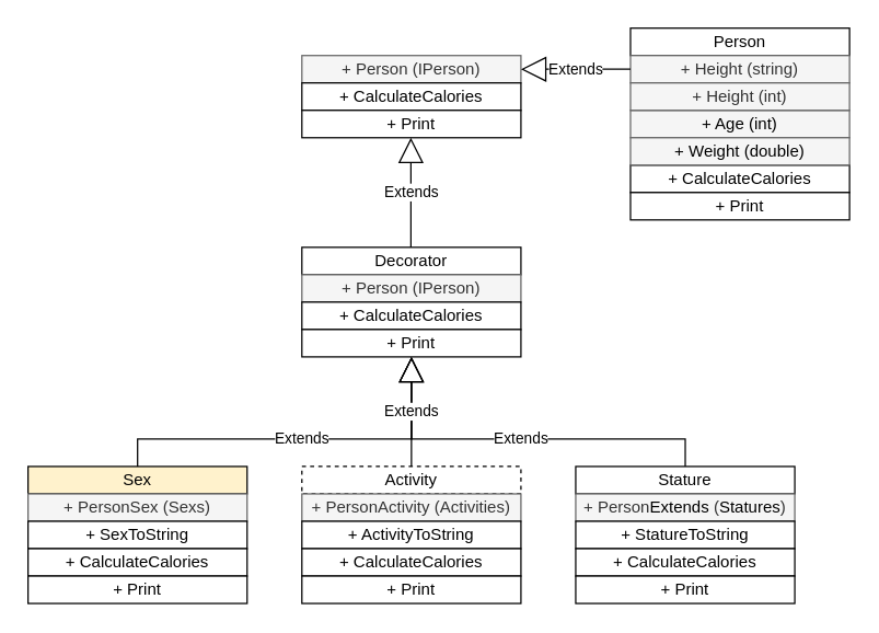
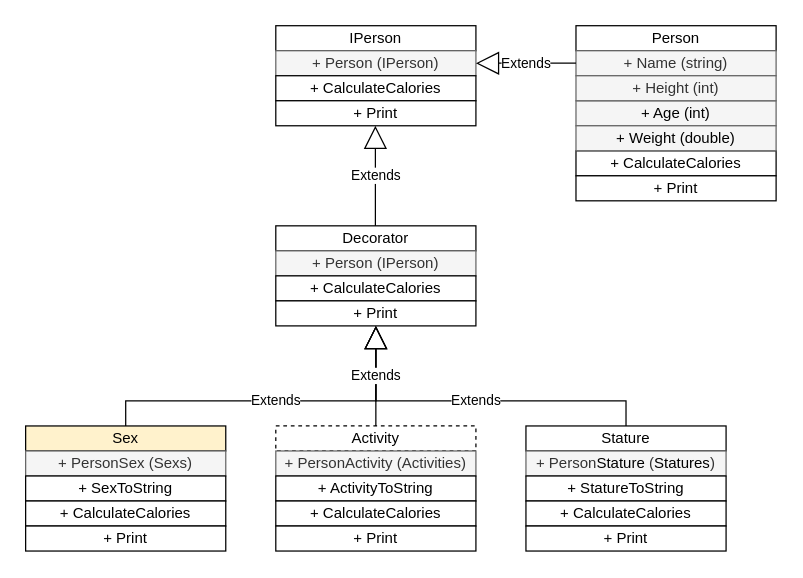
+ <mxCell id="25" value="IPerson" style="rounded=0;whiteSpace=wrap;html=1;" parent="1" vertex="1"><mxGeometry x="220" y="20" width="160" height="20" as="geometry" /></mxCell>
- <mxCell id="31" value="+ Height (string)" style="rounded=0;whiteSpace=wrap;html=1;fillColor=#f5f5f5;fontColor=#333333;strokeColor=#666666;" parent="1" vertex="1"><mxGeometry x="460" y="40" width="160" height="20" as="geometry" /></mxCell>
+ <mxCell id="31" value="+ Name (string)" style="rounded=0;whiteSpace=wrap;html=1;fillColor=#f5f5f5;fontColor=#333333;strokeColor=#666666;" parent="1" vertex="1"><mxGeometry x="460" y="40" width="160" height="20" as="geometry" /></mxCell>
- <mxCell id="19" value="+ Person&lt;span style=&quot;color: rgb(0 , 0 , 0)&quot;&gt;Extends&amp;nbsp;&lt;/span&gt;(&lt;span style=&quot;color: rgb(0 , 0 , 0)&quot;&gt;Statures&lt;/span&gt;)" style="rounded=0;whiteSpace=wrap;html=1;fillColor=#f5f5f5;fontColor=#333333;strokeColor=#666666;" parent="17" vertex="1"><mxGeometry y="20" width="160" height="20" as="geometry" /></mxCell>
+ <mxCell id="19" value="+ Person&lt;span style=&quot;color: rgb(0 , 0 , 0)&quot;&gt;Stature&amp;nbsp;&lt;/span&gt;(&lt;span style=&quot;color: rgb(0 , 0 , 0)&quot;&gt;Statures&lt;/span&gt;)" style="rounded=0;whiteSpace=wrap;html=1;fillColor=#f5f5f5;fontColor=#333333;strokeColor=#666666;" parent="17" vertex="1"><mxGeometry y="20" width="160" height="20" as="geometry" /></mxCell>
